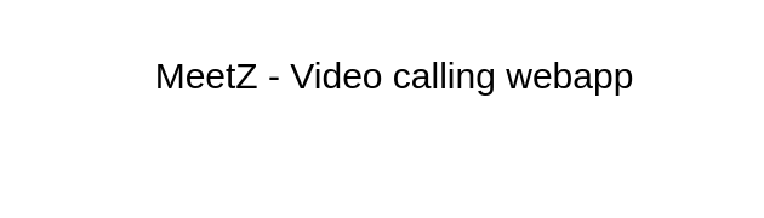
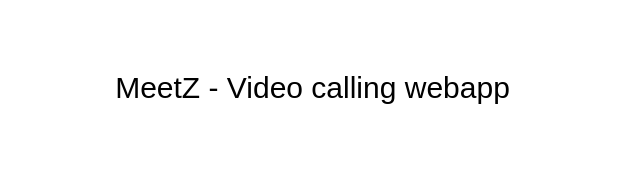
- <mxCell id="2" value="MeetZ - Video calling webapp" style="text;strokeColor=none;align=center;fillColor=none;html=1;verticalAlign=middle;whiteSpace=wrap;rounded=0;" vertex="1" parent="1"><mxGeometry x="25" y="10" width="210" height="30" as="geometry" /></mxCell>
+ <mxCell id="2" value="MeetZ - Video calling webapp" style="text;strokeColor=none;align=center;fillColor=none;html=1;verticalAlign=middle;whiteSpace=wrap;rounded=0;" vertex="1" parent="1"><mxGeometry x="20" y="20" width="210" height="30" as="geometry" /></mxCell>
